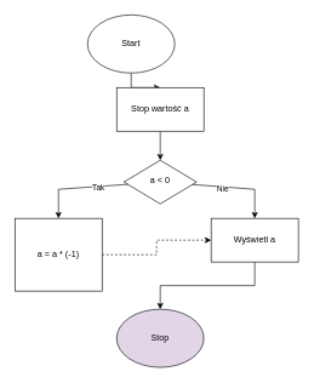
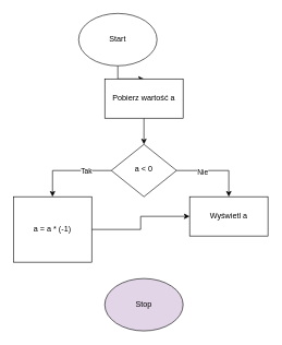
- <mxCell id="7" value="Stop wartość a" style="rounded=0;whiteSpace=wrap;html=1;" vertex="1" parent="1"><mxGeometry x="160" y="120" width="120" height="60" as="geometry" /></mxCell>
+ <mxCell id="7" value="Pobierz wartość a" style="rounded=0;whiteSpace=wrap;html=1;" vertex="1" parent="1"><mxGeometry x="160" y="120" width="120" height="60" as="geometry" /></mxCell>
- <mxCell id="2" value="a &amp;lt; 0" style="rhombus;whiteSpace=wrap;html=1;shadow=0;fontFamily=Helvetica;fontSize=12;align=center;strokeWidth=1;spacing=6;spacingTop=-4;" parent="1" vertex="1"><mxGeometry x="170" y="220" width="100" height="60" as="geometry" /></mxCell>
+ <mxCell id="2" value="a &amp;lt; 0" style="rhombus;whiteSpace=wrap;html=1;shadow=0;fontFamily=Helvetica;fontSize=12;align=center;strokeWidth=1;spacing=6;spacingTop=-4;" parent="1" vertex="1"><mxGeometry x="170" y="220" width="100" height="80" as="geometry" /></mxCell>
- <mxCell id="12" style="edgeStyle=orthogonalEdgeStyle;rounded=0;orthogonalLoop=1;jettySize=auto;html=1;exitX=1;exitY=0.5;exitDx=0;exitDy=0;entryX=0;entryY=0.5;entryDx=0;entryDy=0;dashed=1;" edge="1" parent="1" source="13" target="15"><mxGeometry relative="1" as="geometry" /></mxCell>
+ <mxCell id="12" style="edgeStyle=orthogonalEdgeStyle;rounded=0;orthogonalLoop=1;jettySize=auto;html=1;exitX=1;exitY=0.5;exitDx=0;exitDy=0;entryX=0;entryY=0.5;entryDx=0;entryDy=0;" edge="1" parent="1" source="13" target="15"><mxGeometry relative="1" as="geometry" /></mxCell>
- <mxCell id="14" style="edgeStyle=orthogonalEdgeStyle;rounded=0;orthogonalLoop=1;jettySize=auto;html=1;exitX=0.5;exitY=1;exitDx=0;exitDy=0;" edge="1" parent="1" source="15" target="5"><mxGeometry relative="1" as="geometry" /></mxCell>
